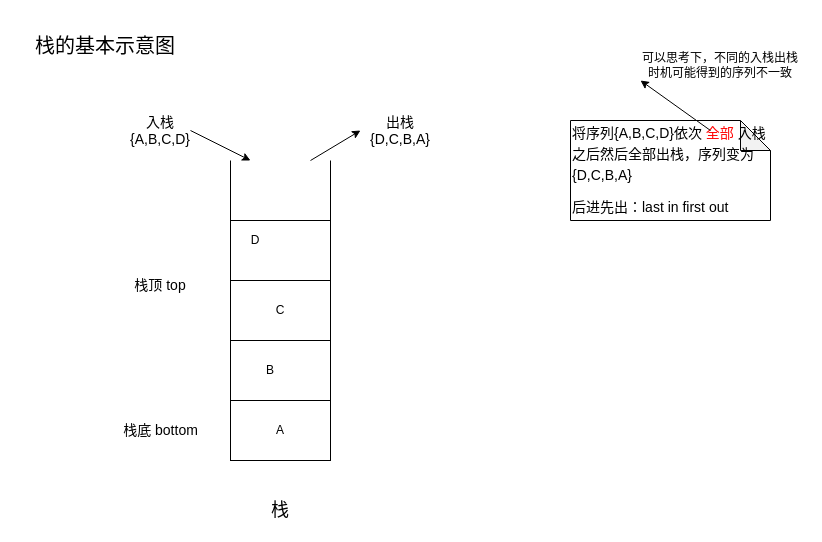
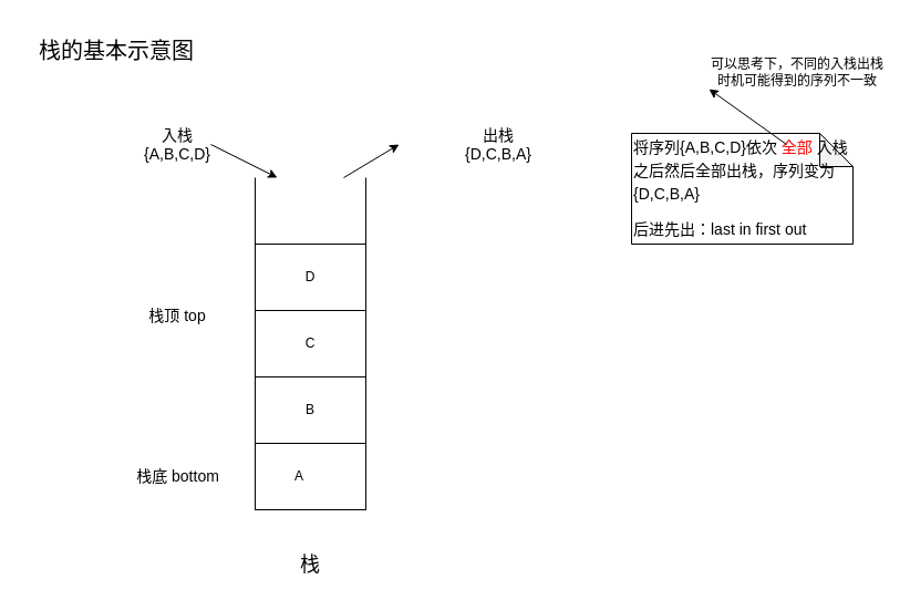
- <mxCell id="15" value="&lt;font style=&quot;font-size: 14px&quot;&gt;出栈&lt;br&gt;{D,C,B,A}&lt;/font&gt;" style="text;html=1;strokeColor=none;fillColor=none;align=center;verticalAlign=middle;whiteSpace=wrap;rounded=0;strokeWidth=14;" vertex="1" parent="1"><mxGeometry x="380" y="120" width="40" height="20" as="geometry" /></mxCell>
+ <mxCell id="15" value="&lt;font style=&quot;font-size: 14px&quot;&gt;出栈&lt;br&gt;{D,C,B,A}&lt;/font&gt;" style="text;html=1;strokeColor=none;fillColor=none;align=center;verticalAlign=middle;whiteSpace=wrap;rounded=0;strokeWidth=14;" vertex="1" parent="1"><mxGeometry x="430" y="120" width="40" height="20" as="geometry" /></mxCell>
- <mxCell id="13" value="D" style="text;html=1;strokeColor=none;fillColor=none;align=center;verticalAlign=middle;whiteSpace=wrap;rounded=0;strokeWidth=14;" vertex="1" parent="1"><mxGeometry x="235" y="230" width="40" height="20" as="geometry" /></mxCell>
+ <mxCell id="13" value="D" style="text;html=1;strokeColor=none;fillColor=none;align=center;verticalAlign=middle;whiteSpace=wrap;rounded=0;strokeWidth=14;" vertex="1" parent="1"><mxGeometry x="260" y="240" width="40" height="20" as="geometry" /></mxCell>
- <mxCell id="11" value="B" style="text;html=1;strokeColor=none;fillColor=none;align=center;verticalAlign=middle;whiteSpace=wrap;rounded=0;strokeWidth=14;" vertex="1" parent="1"><mxGeometry x="250" y="360" width="40" height="20" as="geometry" /></mxCell>
+ <mxCell id="11" value="B" style="text;html=1;strokeColor=none;fillColor=none;align=center;verticalAlign=middle;whiteSpace=wrap;rounded=0;strokeWidth=14;" vertex="1" parent="1"><mxGeometry x="260" y="360" width="40" height="20" as="geometry" /></mxCell>
- <mxCell id="10" value="A" style="text;html=1;strokeColor=none;fillColor=none;align=center;verticalAlign=middle;whiteSpace=wrap;rounded=0;strokeWidth=14;" vertex="1" parent="1"><mxGeometry x="260" y="420" width="40" height="20" as="geometry" /></mxCell>
+ <mxCell id="10" value="A" style="text;html=1;strokeColor=none;fillColor=none;align=center;verticalAlign=middle;whiteSpace=wrap;rounded=0;strokeWidth=14;" vertex="1" parent="1"><mxGeometry x="250" y="420" width="40" height="20" as="geometry" /></mxCell>
